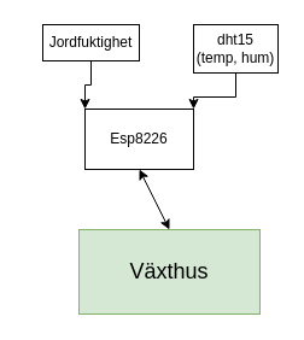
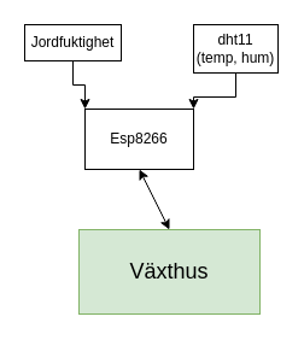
- <mxCell id="8" value="Jordfuktighet" style="rounded=0;whiteSpace=wrap;html=1;" vertex="1" parent="1"><mxGeometry x="35" y="20" width="80" height="30" as="geometry" /></mxCell>
+ <mxCell id="8" value="Jordfuktighet" style="rounded=0;whiteSpace=wrap;html=1;" vertex="1" parent="1"><mxGeometry x="20" y="20" width="80" height="30" as="geometry" /></mxCell>
- <mxCell id="6" value="&lt;div&gt;dht15&lt;/div&gt;&lt;div&gt;(temp, hum)&lt;br&gt;&lt;/div&gt;" style="rounded=0;whiteSpace=wrap;html=1;" vertex="1" parent="1"><mxGeometry x="160" y="20" width="70" height="40" as="geometry" /></mxCell>
+ <mxCell id="6" value="&lt;div&gt;dht11&lt;/div&gt;&lt;div&gt;(temp, hum)&lt;br&gt;&lt;/div&gt;" style="rounded=0;whiteSpace=wrap;html=1;" vertex="1" parent="1"><mxGeometry x="160" y="20" width="70" height="40" as="geometry" /></mxCell>
- <mxCell id="3" value="Esp8226" style="rounded=0;whiteSpace=wrap;html=1;" vertex="1" parent="1"><mxGeometry x="70" y="90" width="90" height="50" as="geometry" /></mxCell>
+ <mxCell id="3" value="Esp8266" style="rounded=0;whiteSpace=wrap;html=1;" vertex="1" parent="1"><mxGeometry x="70" y="90" width="90" height="50" as="geometry" /></mxCell>
